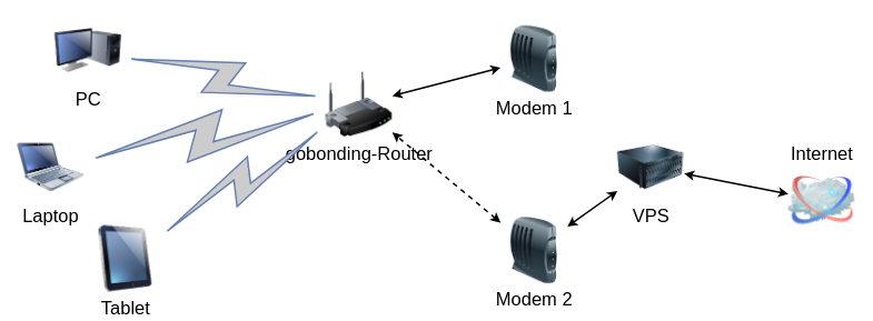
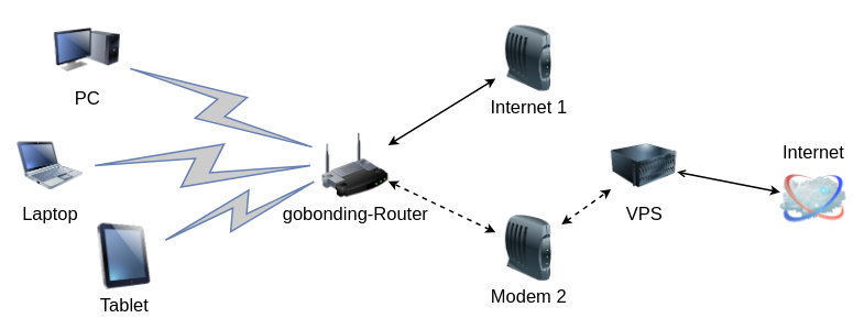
- <mxCell id="3" value="gobonding-Router" style="image;html=1;labelBackgroundColor=#ffffff;image=img/lib/clip_art/networking/Wireless_Router_128x128.png;rounded=1;shadow=0;comic=0;strokeWidth=2;fontSize=22" parent="1" vertex="1"><mxGeometry x="390" y="85" width="80" height="80" as="geometry" /></mxCell>
+ <mxCell id="3" value="gobonding-Router" style="image;html=1;labelBackgroundColor=#ffffff;image=img/lib/clip_art/networking/Wireless_Router_128x128.png;rounded=1;shadow=0;comic=0;strokeWidth=2;fontSize=22" parent="1" vertex="1"><mxGeometry x="390" y="160" width="80" height="80" as="geometry" /></mxCell>
- <mxCell id="12" value="Modem 1" style="image;html=1;image=img/lib/clip_art/networking/Modem_128x128.png;fontSize=22;" vertex="1" parent="1"><mxGeometry x="600" y="30" width="80" height="80" as="geometry" /></mxCell>
+ <mxCell id="12" value="Internet 1" style="image;html=1;image=img/lib/clip_art/networking/Modem_128x128.png;fontSize=22;" vertex="1" parent="1"><mxGeometry x="600" y="30" width="80" height="80" as="geometry" /></mxCell>
- <mxCell id="16" style="edgeStyle=none;rounded=0;html=1;labelBackgroundColor=none;endArrow=classic;strokeWidth=2;fontFamily=Verdana;fontSize=22;startArrow=classic;startFill=1;endFill=1;" edge="1" parent="1" source="4" target="11"><mxGeometry relative="1" as="geometry"><mxPoint x="640" y="311.818" as="sourcePoint" /><mxPoint x="500" y="248.182" as="targetPoint" /></mxGeometry></mxCell>
+ <mxCell id="16" style="edgeStyle=none;rounded=0;html=1;labelBackgroundColor=none;endArrow=open;strokeWidth=2;fontFamily=Verdana;fontSize=22;startArrow=classic;startFill=1;endFill=1;" edge="1" parent="1" source="4" target="11"><mxGeometry relative="1" as="geometry"><mxPoint x="640" y="311.818" as="sourcePoint" /><mxPoint x="500" y="248.182" as="targetPoint" /></mxGeometry></mxCell>
- <mxCell id="15" style="edgeStyle=none;rounded=0;html=1;labelBackgroundColor=none;endArrow=classic;strokeWidth=2;fontFamily=Verdana;fontSize=22;startArrow=classic;startFill=1;endFill=1;" edge="1" parent="1" source="14" target="11"><mxGeometry relative="1" as="geometry"><mxPoint x="620" y="291.818" as="sourcePoint" /><mxPoint x="480" y="228.182" as="targetPoint" /></mxGeometry></mxCell>
+ <mxCell id="15" style="edgeStyle=none;rounded=0;html=1;labelBackgroundColor=none;endArrow=classic;strokeWidth=2;fontFamily=Verdana;fontSize=22;startArrow=classic;startFill=1;endFill=1;dashed=1;" edge="1" parent="1" source="14" target="11"><mxGeometry relative="1" as="geometry"><mxPoint x="620" y="291.818" as="sourcePoint" /><mxPoint x="480" y="228.182" as="targetPoint" /></mxGeometry></mxCell>
